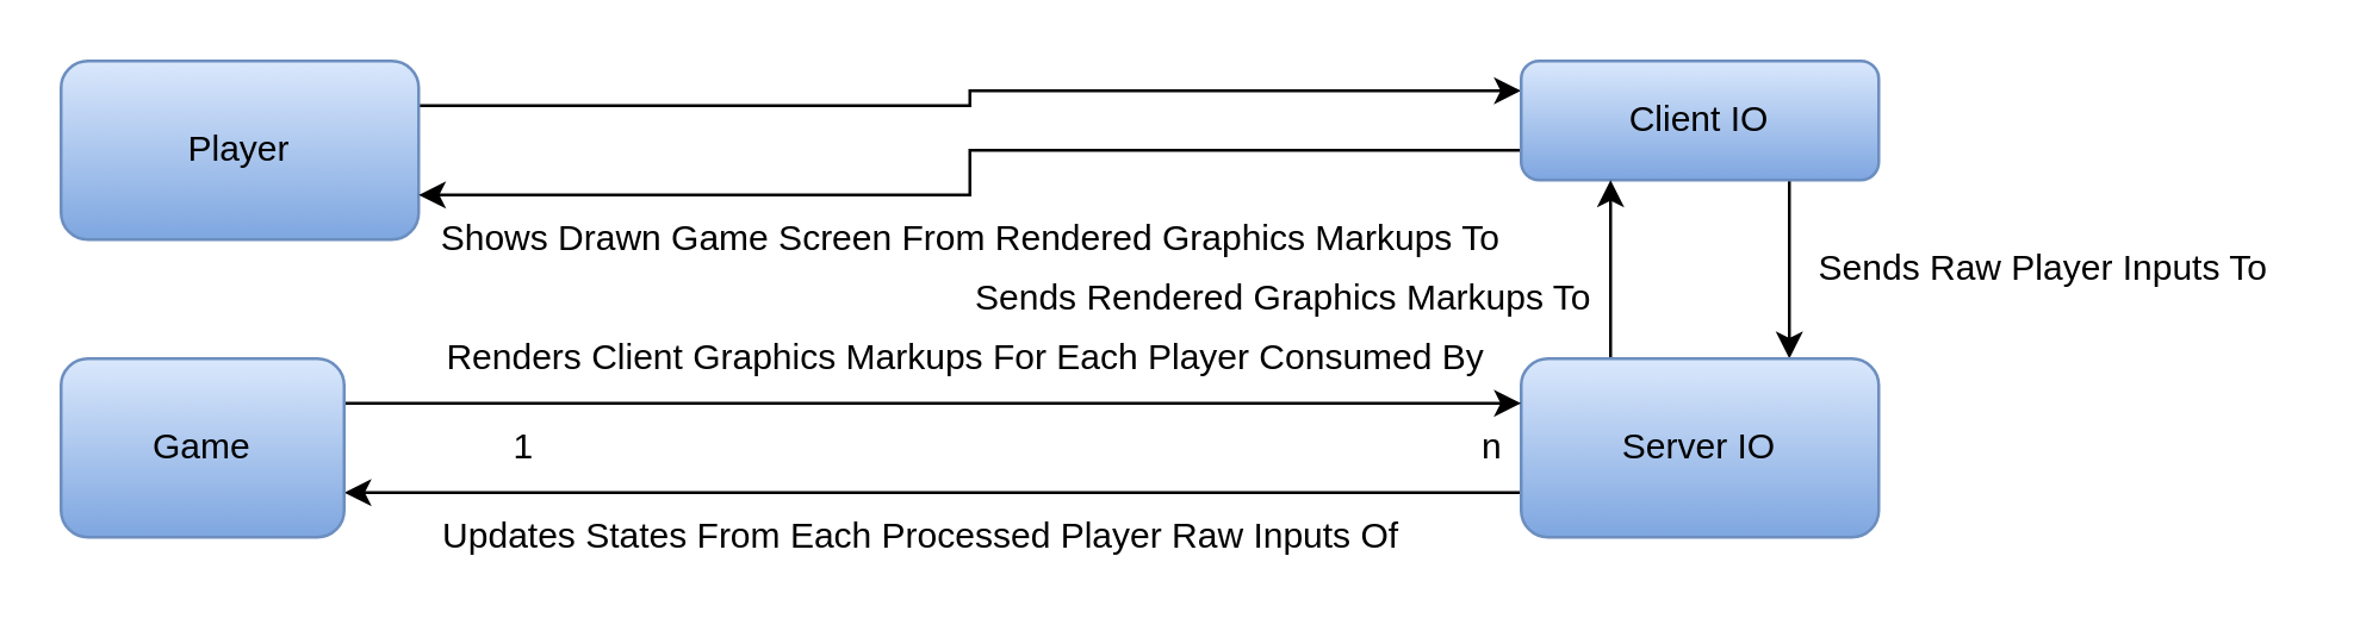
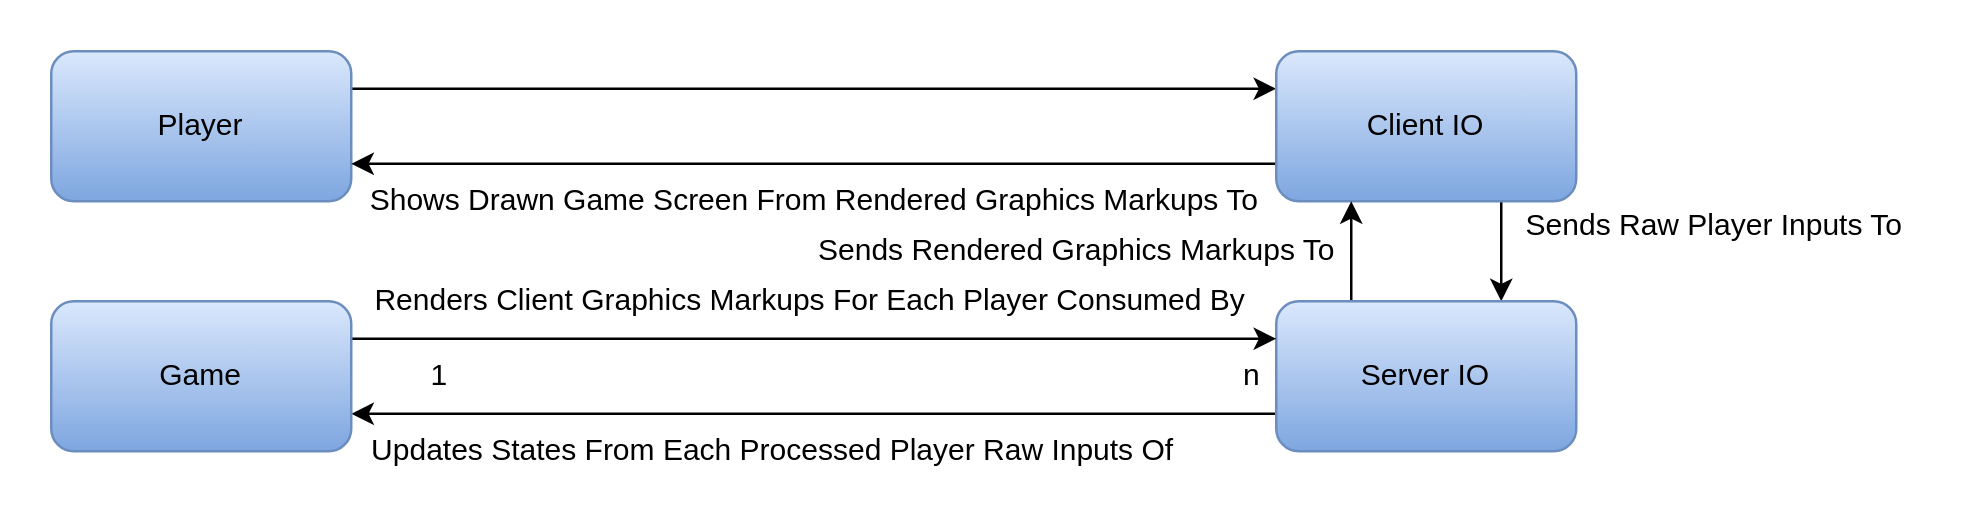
- <mxCell id="6" value="Client IO" style="rounded=1;whiteSpace=wrap;html=1;gradientColor=#7ea6e0;fillColor=#dae8fc;strokeColor=#6c8ebf;" parent="1" vertex="1"><mxGeometry x="510" y="20" width="120" height="40" as="geometry" /></mxCell>
+ <mxCell id="6" value="Client IO" style="rounded=1;whiteSpace=wrap;html=1;gradientColor=#7ea6e0;fillColor=#dae8fc;strokeColor=#6c8ebf;" parent="1" vertex="1"><mxGeometry x="510" y="20" width="120" height="60" as="geometry" /></mxCell>
- <mxCell id="14" value="Game" style="rounded=1;whiteSpace=wrap;html=1;gradientColor=#7ea6e0;fillColor=#dae8fc;strokeColor=#6c8ebf;" parent="1" vertex="1"><mxGeometry x="20" y="120" width="95" height="60" as="geometry" /></mxCell>
+ <mxCell id="14" value="Game" style="rounded=1;whiteSpace=wrap;html=1;gradientColor=#7ea6e0;fillColor=#dae8fc;strokeColor=#6c8ebf;" parent="1" vertex="1"><mxGeometry x="20" y="120" width="120" height="60" as="geometry" /></mxCell>
